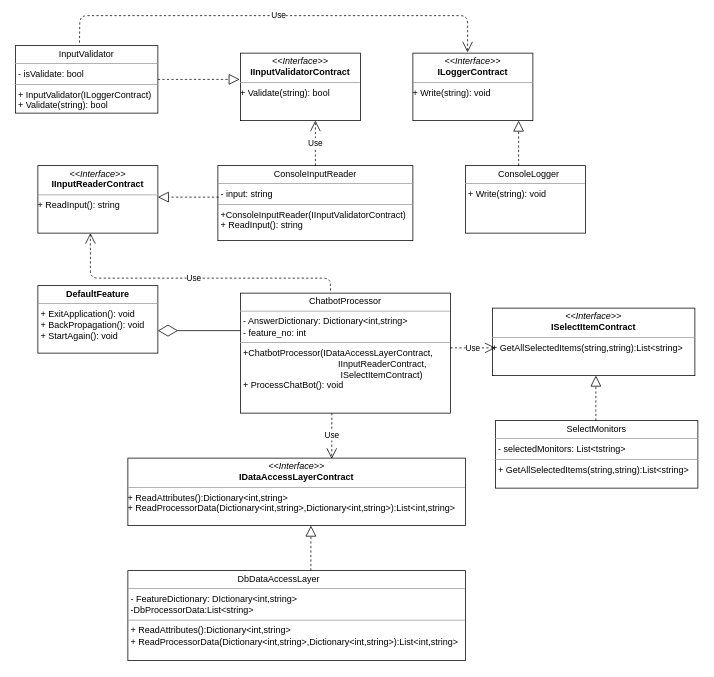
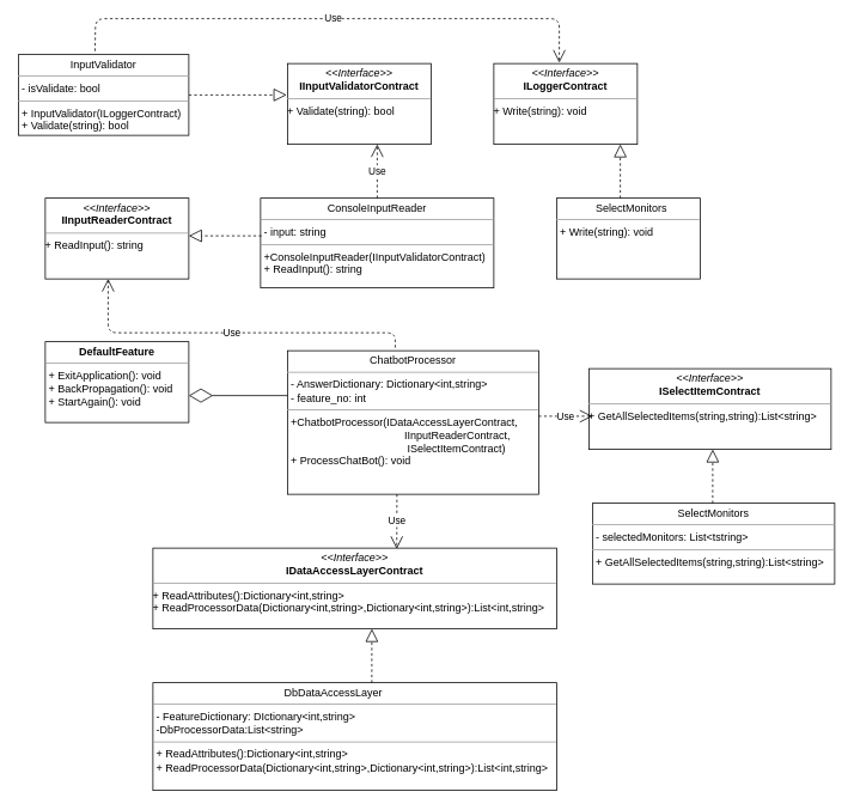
- <mxCell id="10" value="&lt;p style=&quot;margin: 0px ; margin-top: 4px ; text-align: center&quot;&gt;&lt;/p&gt;&lt;p style=&quot;margin: 0px 0px 0px 4px&quot;&gt;&amp;nbsp; &amp;nbsp; &amp;nbsp; &amp;nbsp; &amp;nbsp; &amp;nbsp; ConsoleLogger&lt;/p&gt;&lt;hr size=&quot;1&quot;&gt;&lt;p style=&quot;margin: 0px ; margin-left: 4px&quot;&gt;+ Write(string): void&lt;/p&gt;" style="verticalAlign=top;align=left;overflow=fill;fontSize=12;fontFamily=Helvetica;html=1;" vertex="1" parent="1"><mxGeometry x="620" y="220" width="160" height="90" as="geometry" /></mxCell>
+ <mxCell id="10" value="&lt;p style=&quot;margin: 0px ; margin-top: 4px ; text-align: center&quot;&gt;&lt;/p&gt;&lt;p style=&quot;margin: 0px 0px 0px 4px&quot;&gt;&amp;nbsp; &amp;nbsp; &amp;nbsp; &amp;nbsp; &amp;nbsp; &amp;nbsp; SelectMonitors&lt;/p&gt;&lt;hr size=&quot;1&quot;&gt;&lt;p style=&quot;margin: 0px ; margin-left: 4px&quot;&gt;+ Write(string): void&lt;/p&gt;" style="verticalAlign=top;align=left;overflow=fill;fontSize=12;fontFamily=Helvetica;html=1;" vertex="1" parent="1"><mxGeometry x="620" y="220" width="160" height="90" as="geometry" /></mxCell>
